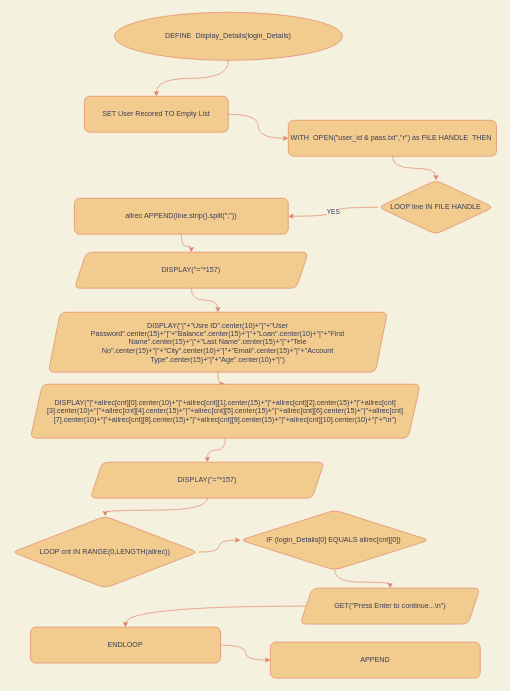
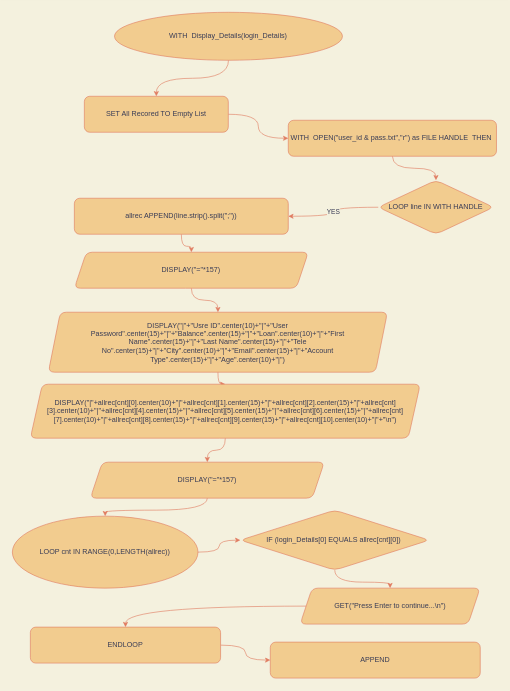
- <mxCell id="24" value="DEFINE&amp;nbsp; Display_Details(login_Details)" style="ellipse;whiteSpace=wrap;html=1;fillColor=#F2CC8F;strokeColor=#E07A5F;fontColor=#393C56;rounded=1;" parent="1" vertex="1"><mxGeometry x="190.28" y="20" width="380" height="80" as="geometry" /></mxCell>
+ <mxCell id="24" value="WITH&amp;nbsp; Display_Details(login_Details)" style="ellipse;whiteSpace=wrap;html=1;fillColor=#F2CC8F;strokeColor=#E07A5F;fontColor=#393C56;rounded=1;" parent="1" vertex="1"><mxGeometry x="190.28" y="20" width="380" height="80" as="geometry" /></mxCell>
- <mxCell id="6" value="SET User Recored TO Empty List" style="whiteSpace=wrap;html=1;fillColor=#F2CC8F;strokeColor=#E07A5F;fontColor=#393C56;rounded=1;" parent="1" vertex="1"><mxGeometry x="140" y="160" width="240" height="60" as="geometry" /></mxCell>
+ <mxCell id="6" value="SET All Recored TO Empty List" style="whiteSpace=wrap;html=1;fillColor=#F2CC8F;strokeColor=#E07A5F;fontColor=#393C56;rounded=1;" parent="1" vertex="1"><mxGeometry x="140" y="160" width="240" height="60" as="geometry" /></mxCell>
- <mxCell id="8" value="LOOP line IN FILE HANDLE" style="rhombus;whiteSpace=wrap;html=1;fillColor=#F2CC8F;strokeColor=#E07A5F;fontColor=#393C56;rounded=1;" parent="1" vertex="1"><mxGeometry x="630" y="300" width="192.34" height="90" as="geometry" /></mxCell>
+ <mxCell id="8" value="LOOP line IN WITH HANDLE" style="rhombus;whiteSpace=wrap;html=1;fillColor=#F2CC8F;strokeColor=#E07A5F;fontColor=#393C56;rounded=1;" parent="1" vertex="1"><mxGeometry x="630" y="300" width="192.34" height="90" as="geometry" /></mxCell>
- <mxCell id="18" value="LOOP cnt IN RANGE(0,LENGTH(allrec))" style="rhombus;whiteSpace=wrap;html=1;fillColor=#F2CC8F;strokeColor=#E07A5F;fontColor=#393C56;rounded=1;" parent="1" vertex="1"><mxGeometry x="20" y="860" width="309.45" height="120" as="geometry" /></mxCell>
+ <mxCell id="18" value="LOOP cnt IN RANGE(0,LENGTH(allrec))" style="ellipse;whiteSpace=wrap;html=1;fillColor=#F2CC8F;strokeColor=#E07A5F;fontColor=#393C56;" parent="1" vertex="1"><mxGeometry x="20" y="860" width="309.45" height="120" as="geometry" /></mxCell>
